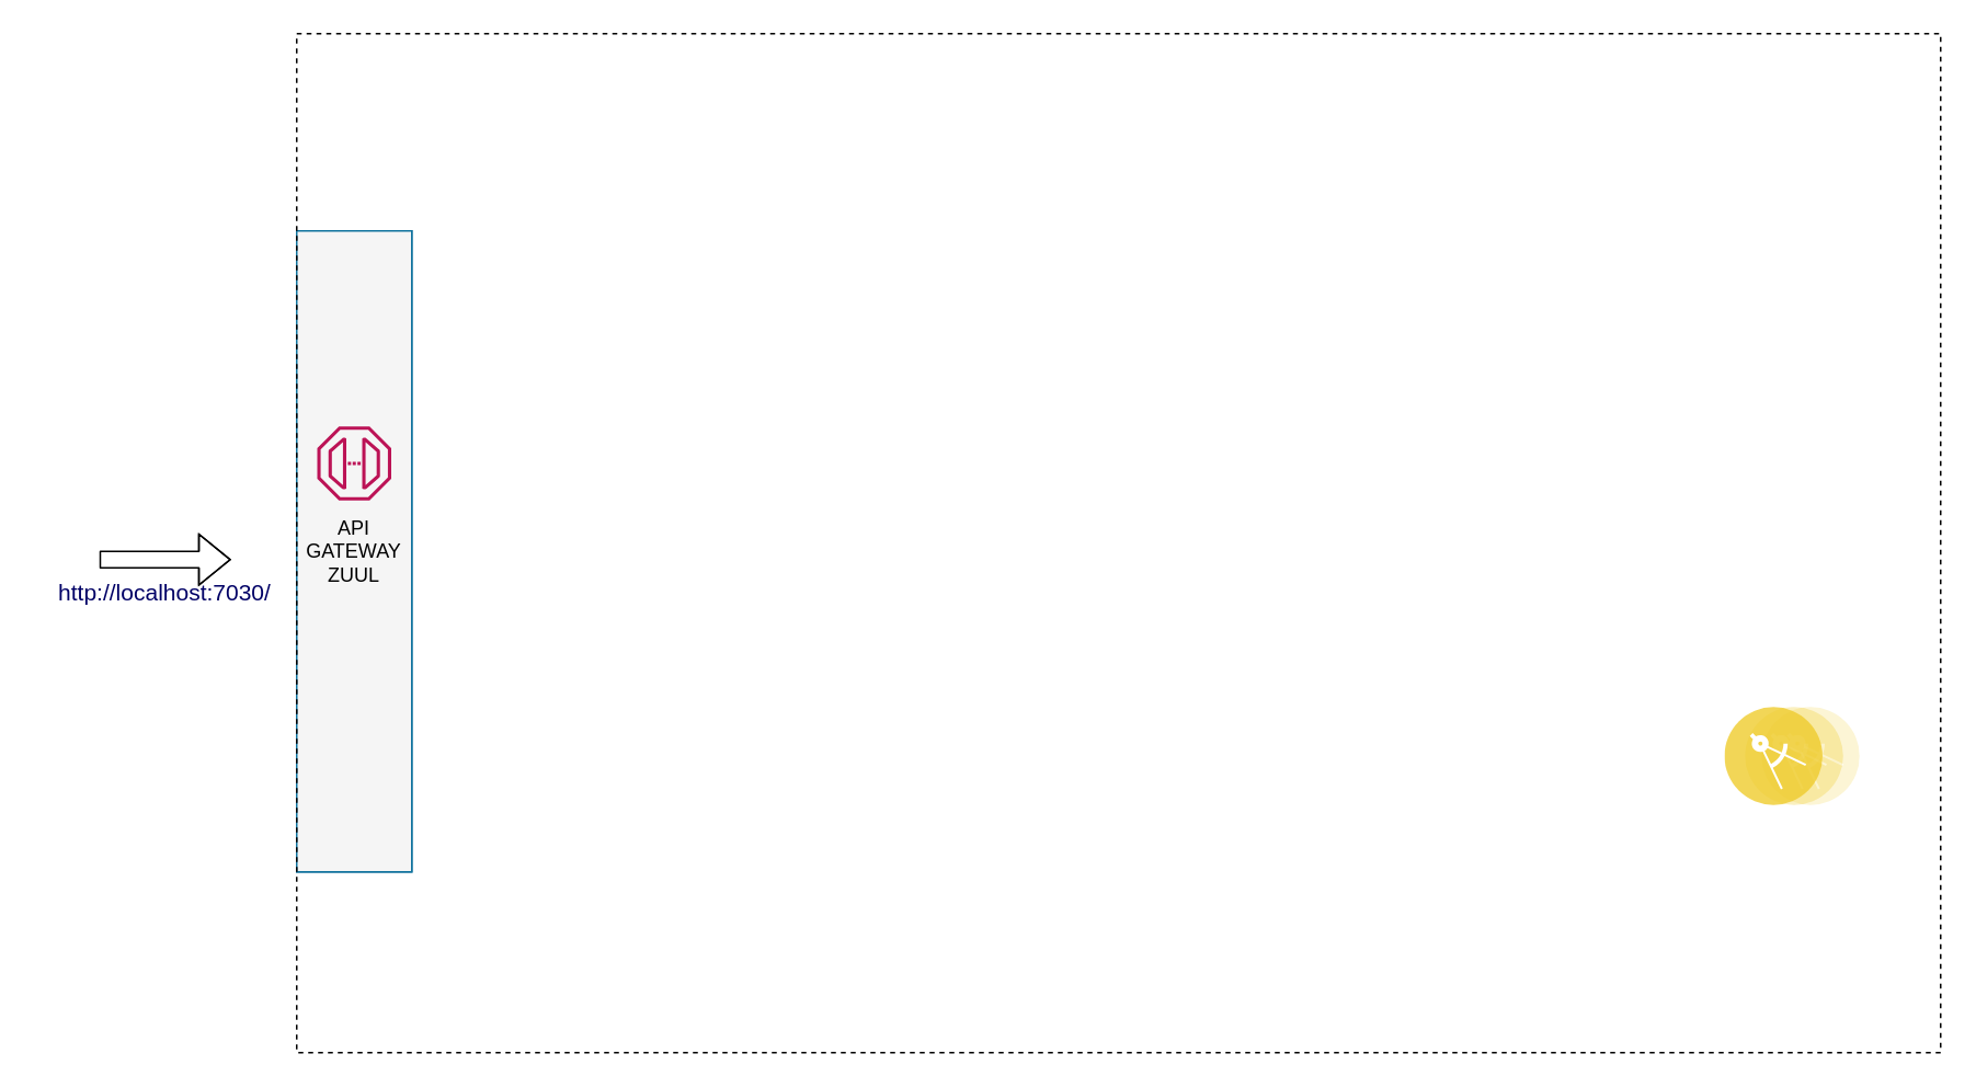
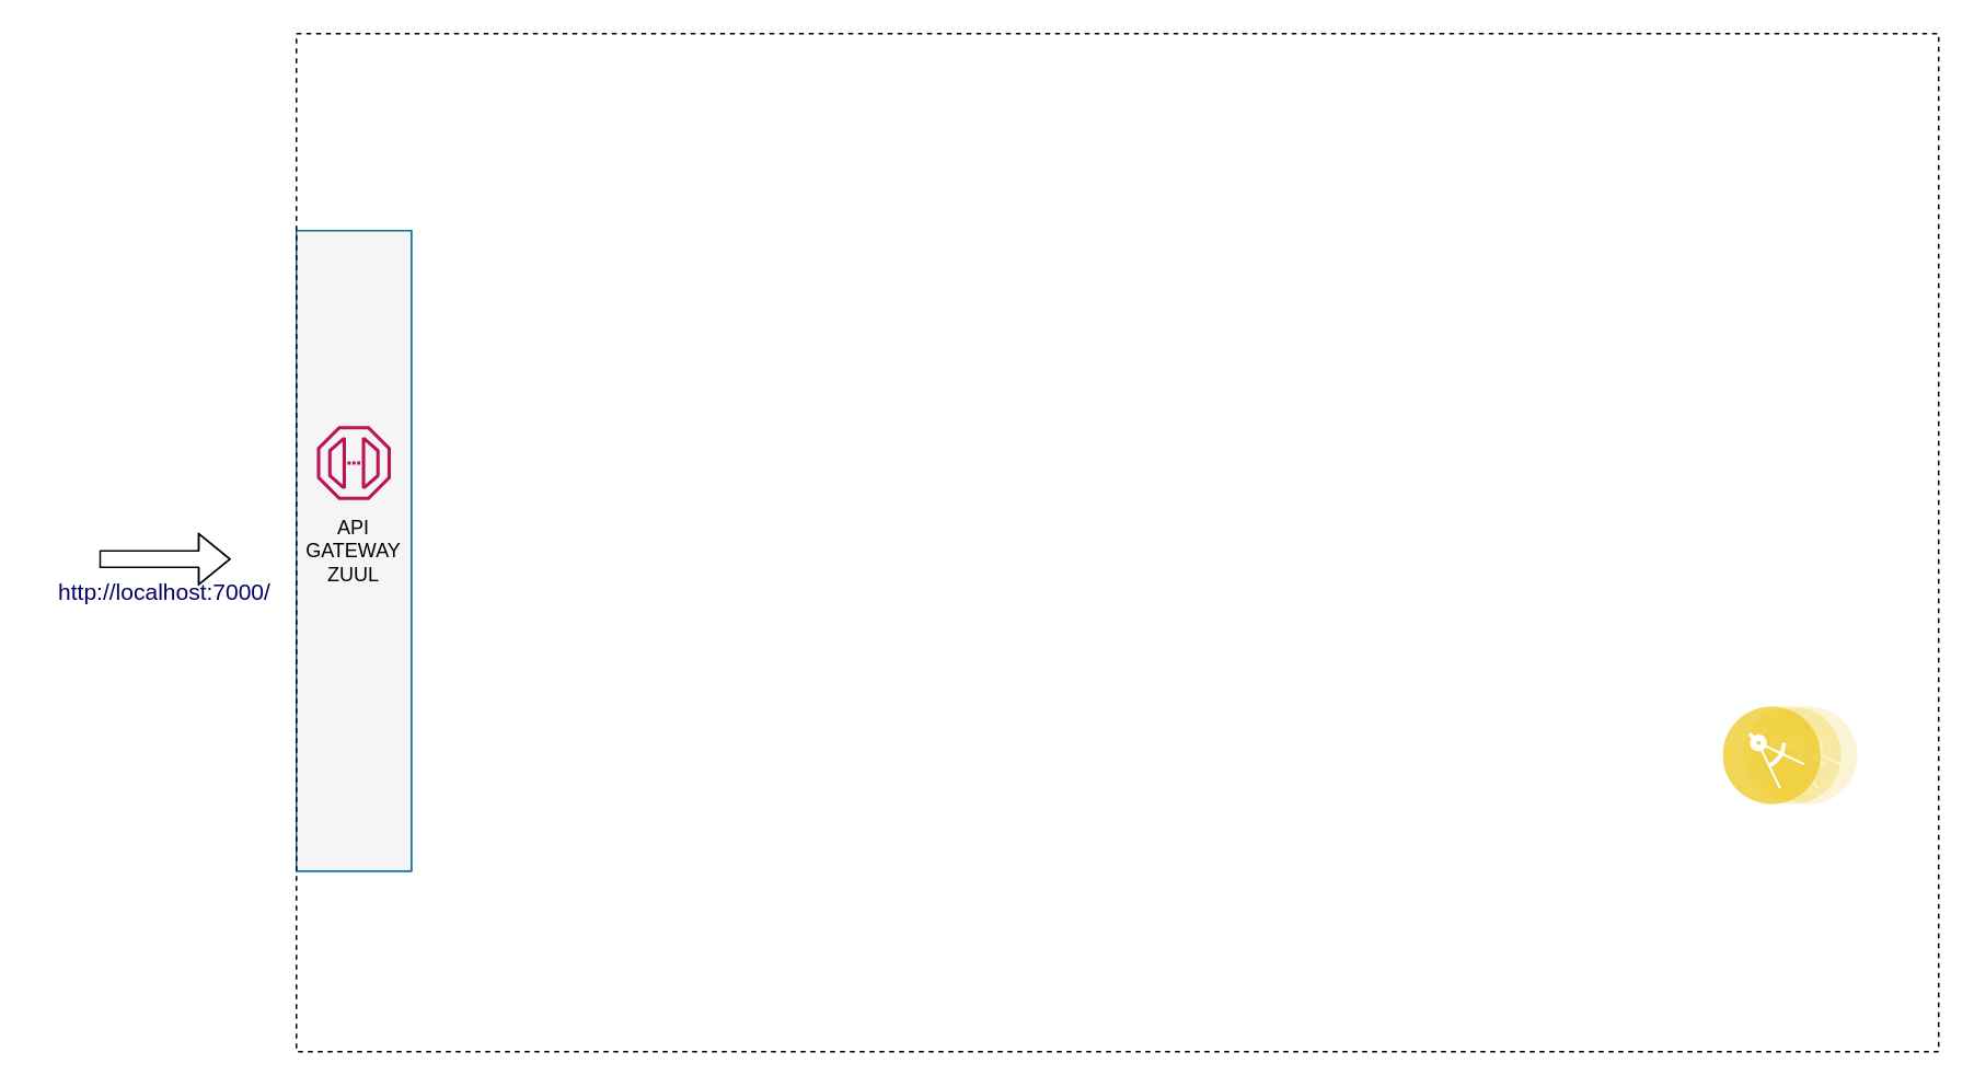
- <mxCell id="3" value="http://localhost:7030/" style="text;html=1;strokeColor=none;fillColor=none;align=center;verticalAlign=middle;whiteSpace=wrap;rounded=0;fontColor=#000066;fontSize=14;" vertex="1" parent="2"><mxGeometry y="210" width="160" height="20" as="geometry" /></mxCell>
+ <mxCell id="3" value="http://localhost:7000/" style="text;html=1;strokeColor=none;fillColor=none;align=center;verticalAlign=middle;whiteSpace=wrap;rounded=0;fontColor=#000066;fontSize=14;" vertex="1" parent="2"><mxGeometry y="210" width="160" height="20" as="geometry" /></mxCell>
